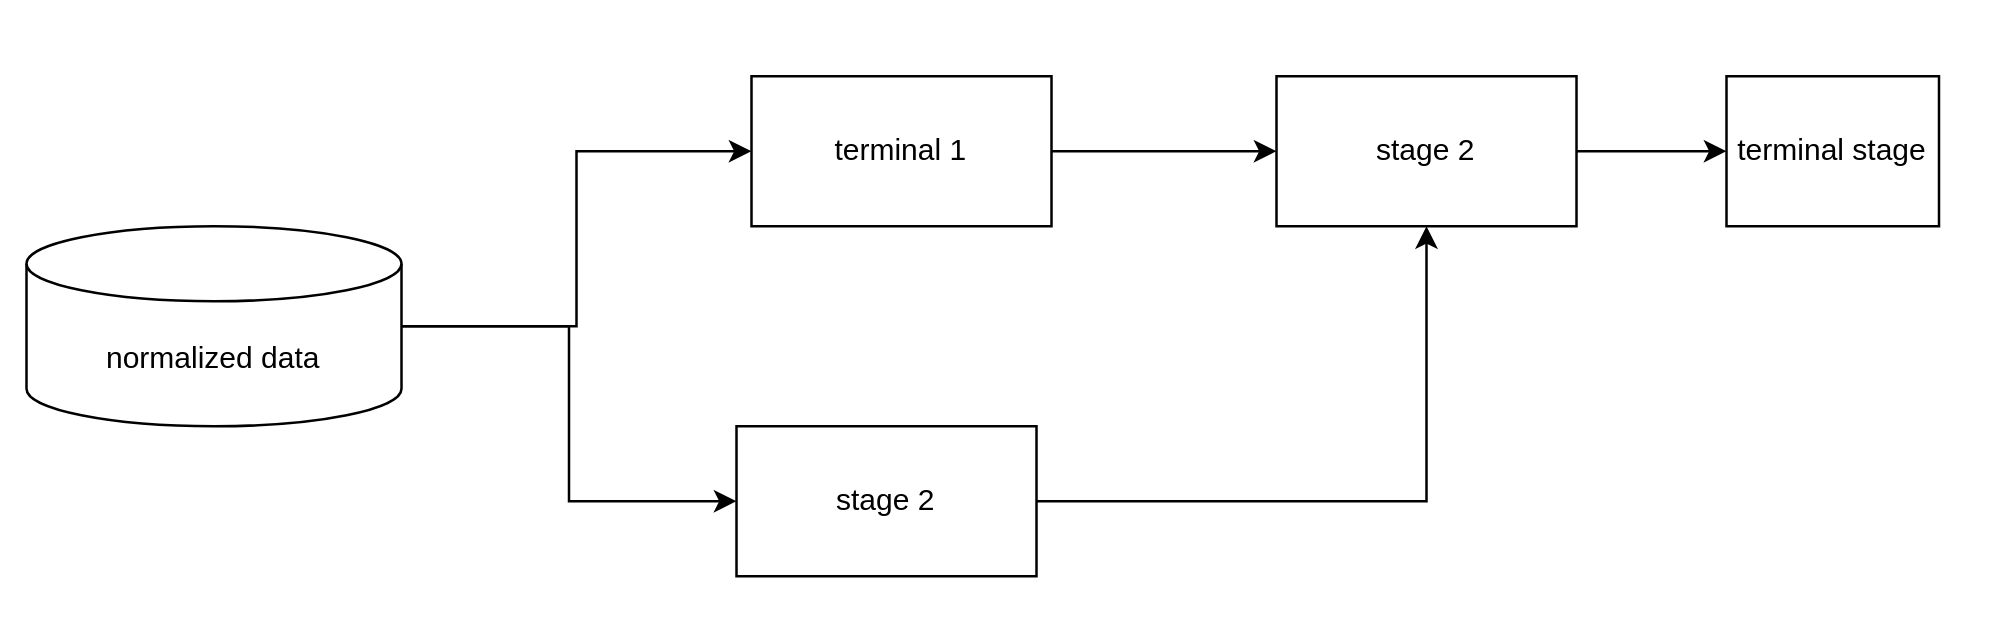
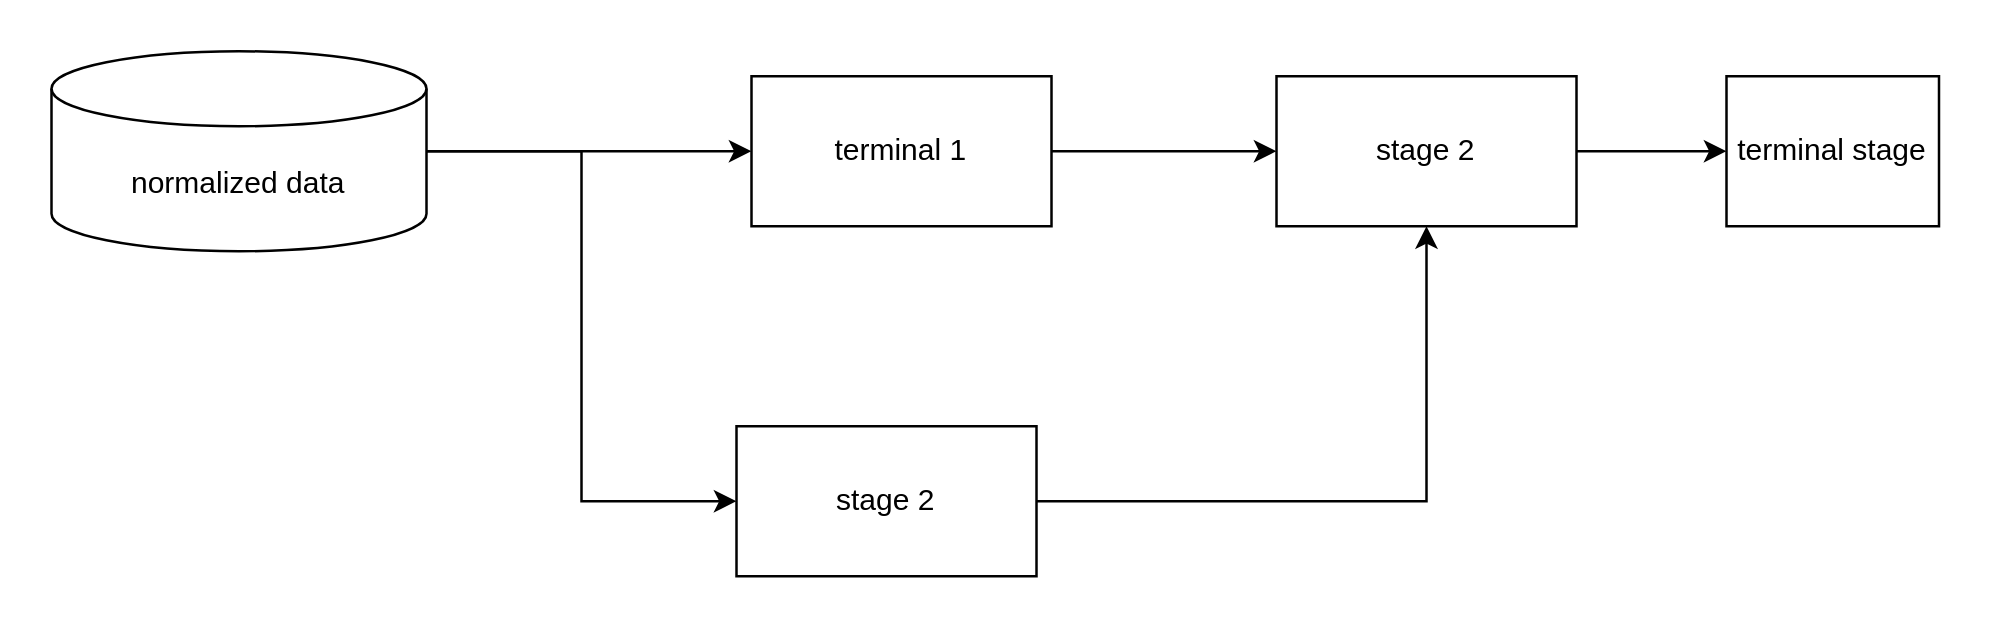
- <mxCell id="4" value="normalized data" style="shape=cylinder3;whiteSpace=wrap;html=1;boundedLbl=1;backgroundOutline=1;size=15;" vertex="1" parent="1"><mxGeometry x="10" y="90" width="150" height="80" as="geometry" /></mxCell>
+ <mxCell id="4" value="normalized data" style="shape=cylinder3;whiteSpace=wrap;html=1;boundedLbl=1;backgroundOutline=1;size=15;" vertex="1" parent="1"><mxGeometry x="20" y="20" width="150" height="80" as="geometry" /></mxCell>
